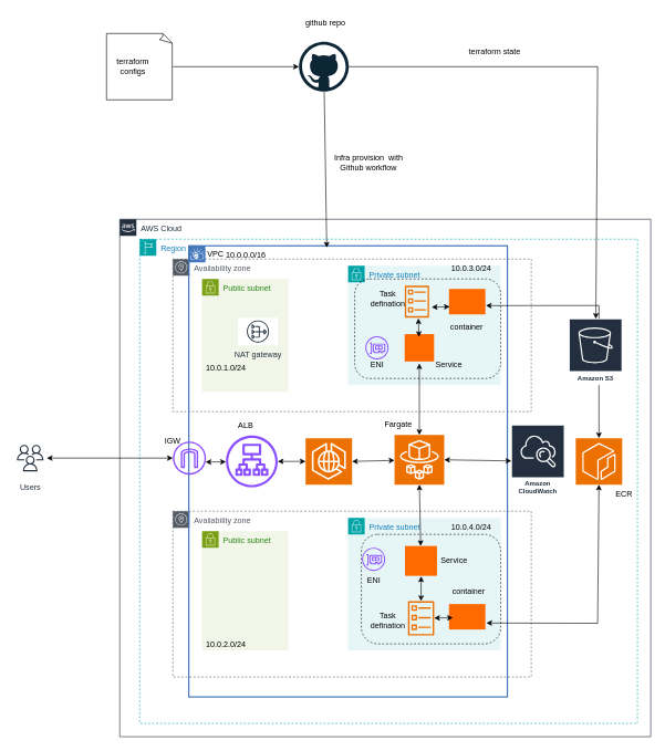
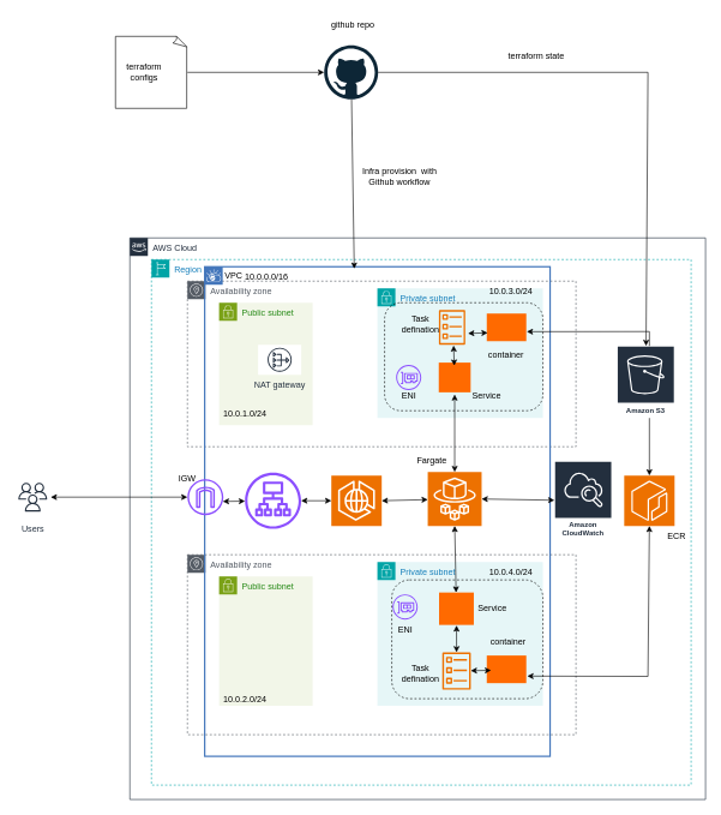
- <mxCell id="46" value="10.0.1.0/24" style="text;html=1;align=center;verticalAlign=middle;whiteSpace=wrap;rounded=0;" parent="6" vertex="1"><mxGeometry x="26" y="170" width="60" height="30" as="geometry" /></mxCell>
+ <mxCell id="46" value="10.0.1.0/24" style="text;html=1;align=center;verticalAlign=middle;whiteSpace=wrap;rounded=0;" parent="6" vertex="1"><mxGeometry x="26" y="190" width="60" height="30" as="geometry" /></mxCell>
- <mxCell id="35" value="ALB" style="text;html=1;align=center;verticalAlign=middle;whiteSpace=wrap;rounded=0;" parent="6" vertex="1"><mxGeometry x="56" y="256" width="60" height="30" as="geometry" /></mxCell>
